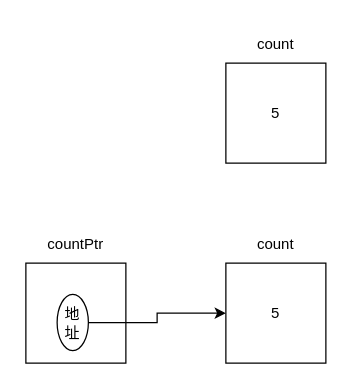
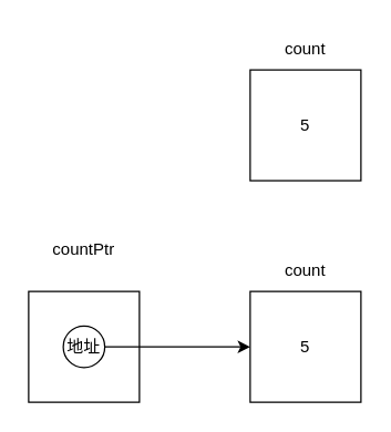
- <mxCell id="8" value="countPtr" style="text;html=1;strokeColor=none;fillColor=none;align=center;verticalAlign=middle;whiteSpace=wrap;rounded=0;" parent="1" vertex="1"><mxGeometry x="30" y="180" width="60" height="30" as="geometry" /></mxCell>
+ <mxCell id="8" value="countPtr" style="text;html=1;strokeColor=none;fillColor=none;align=center;verticalAlign=middle;whiteSpace=wrap;rounded=0;" parent="1" vertex="1"><mxGeometry x="30" y="165" width="60" height="30" as="geometry" /></mxCell>
- <mxCell id="9" value="地址" style="ellipse;whiteSpace=wrap;html=1;aspect=fixed;fillColor=none;" vertex="1" parent="1"><mxGeometry x="45" y="235" width="25" height="45" as="geometry" /></mxCell>
+ <mxCell id="9" value="地址" style="ellipse;whiteSpace=wrap;html=1;aspect=fixed;fillColor=none;" vertex="1" parent="1"><mxGeometry x="45" y="235" width="30" height="30" as="geometry" /></mxCell>
